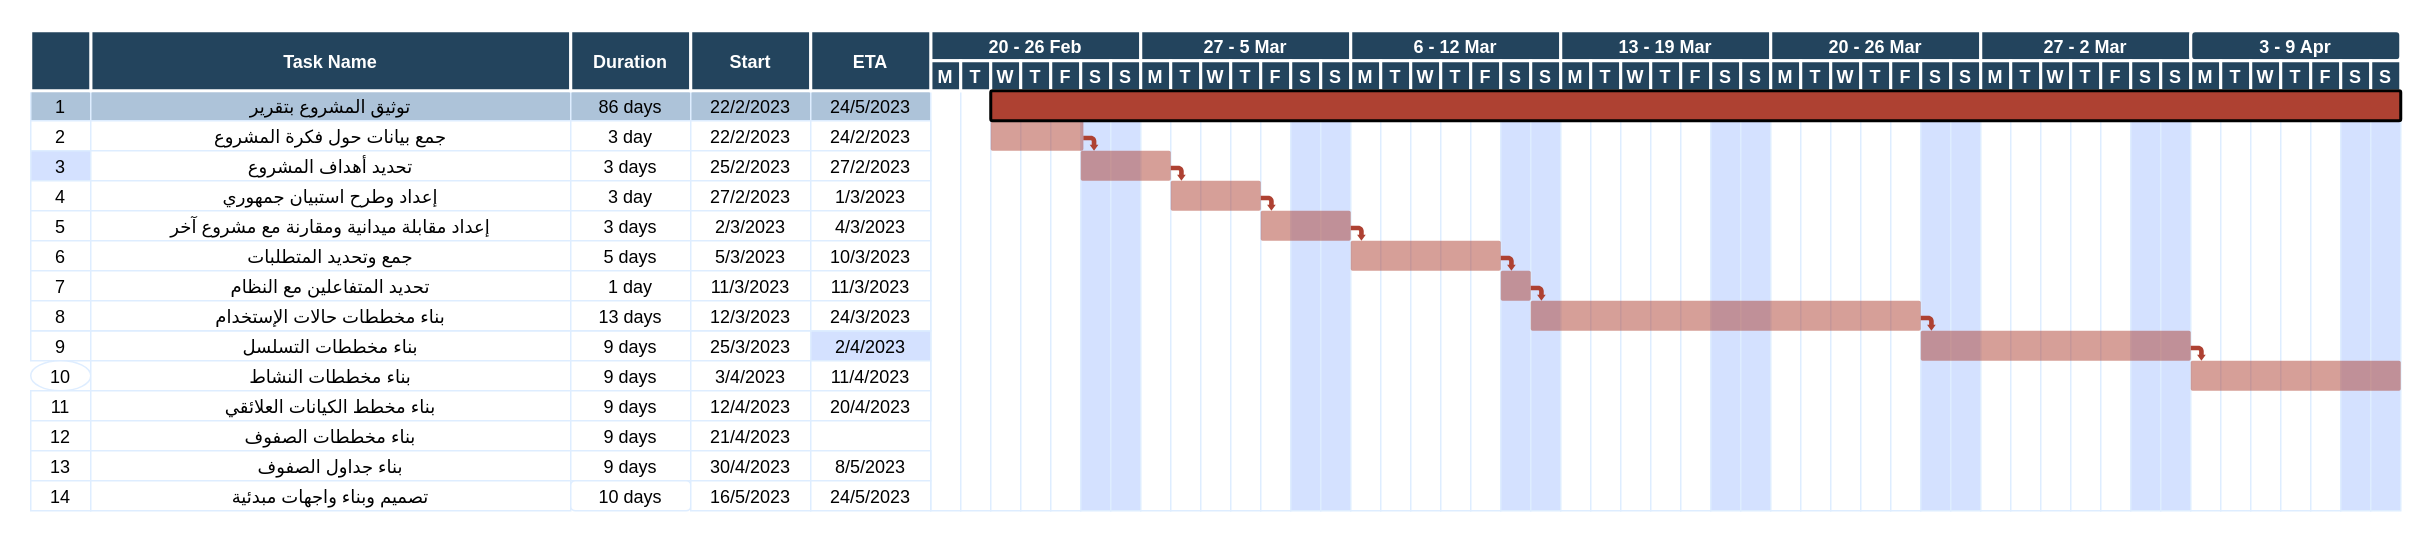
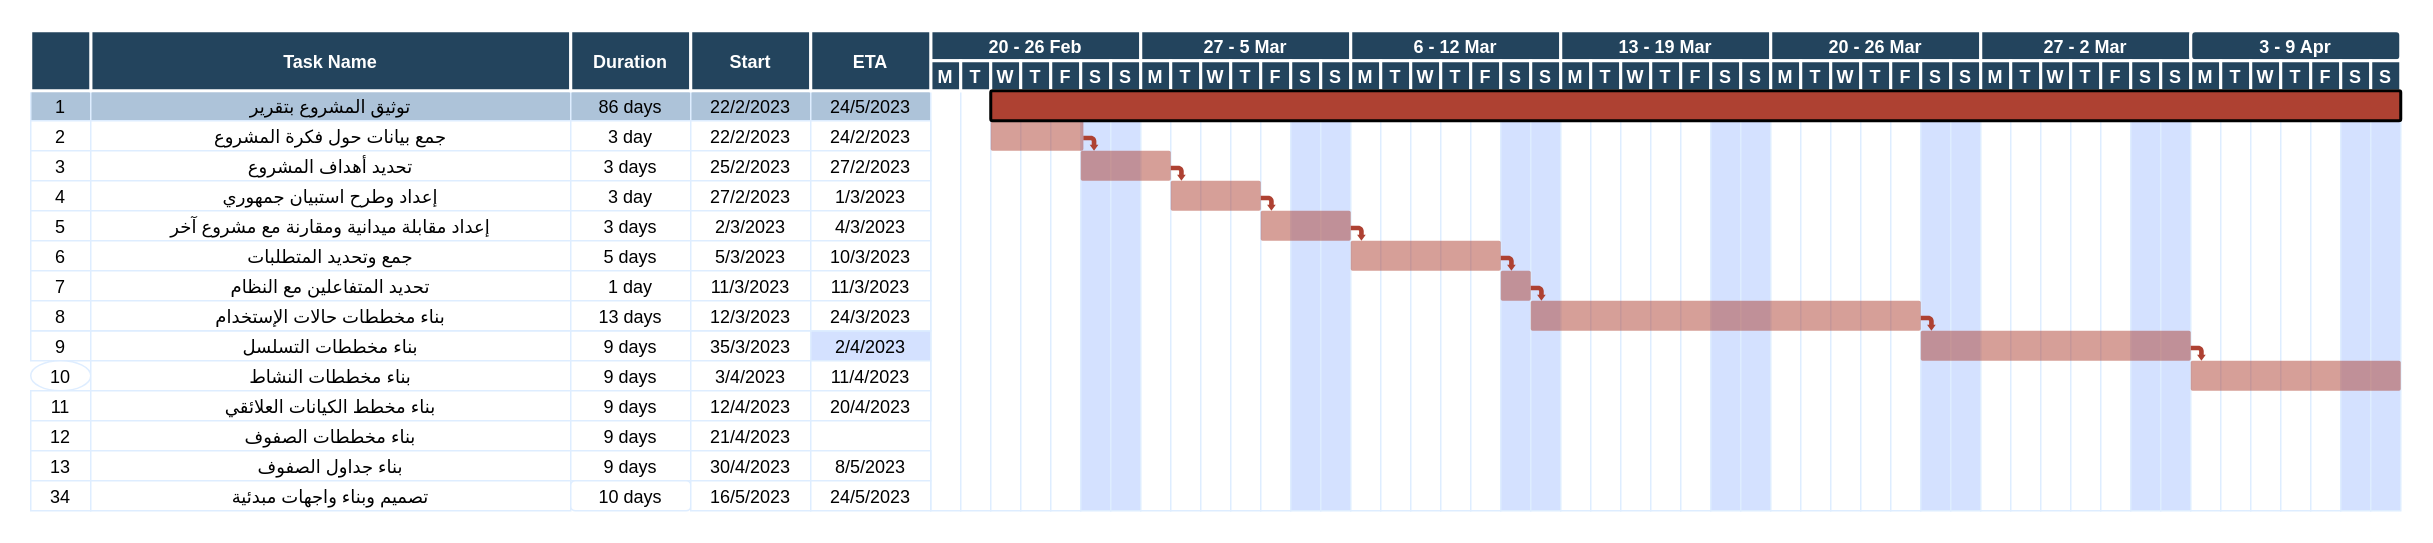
- <mxCell id="13" value="3" style="strokeColor=#DEEDFF;fillColor=#d4e1ff;" parent="1" vertex="1"><mxGeometry x="20" y="100" width="40" height="20" as="geometry" /></mxCell>
+ <mxCell id="13" value="3" style="strokeColor=#DEEDFF" parent="1" vertex="1"><mxGeometry x="20" y="100" width="40" height="20" as="geometry" /></mxCell>
- <mxCell id="41" value="25/3/2023" style="strokeColor=#DEEDFF" parent="1" vertex="1"><mxGeometry x="460" y="220" width="80.0" height="20" as="geometry" /></mxCell>
+ <mxCell id="41" value="35/3/2023" style="strokeColor=#DEEDFF" parent="1" vertex="1"><mxGeometry x="460" y="220" width="80.0" height="20" as="geometry" /></mxCell>
- <mxCell id="62" value="14" style="strokeColor=#DEEDFF;fillColor=#FFFFFF" parent="1" vertex="1"><mxGeometry x="20" y="320" width="40" height="20" as="geometry" /></mxCell>
+ <mxCell id="62" value="34" style="strokeColor=#DEEDFF;fillColor=#FFFFFF" parent="1" vertex="1"><mxGeometry x="20" y="320" width="40" height="20" as="geometry" /></mxCell>
